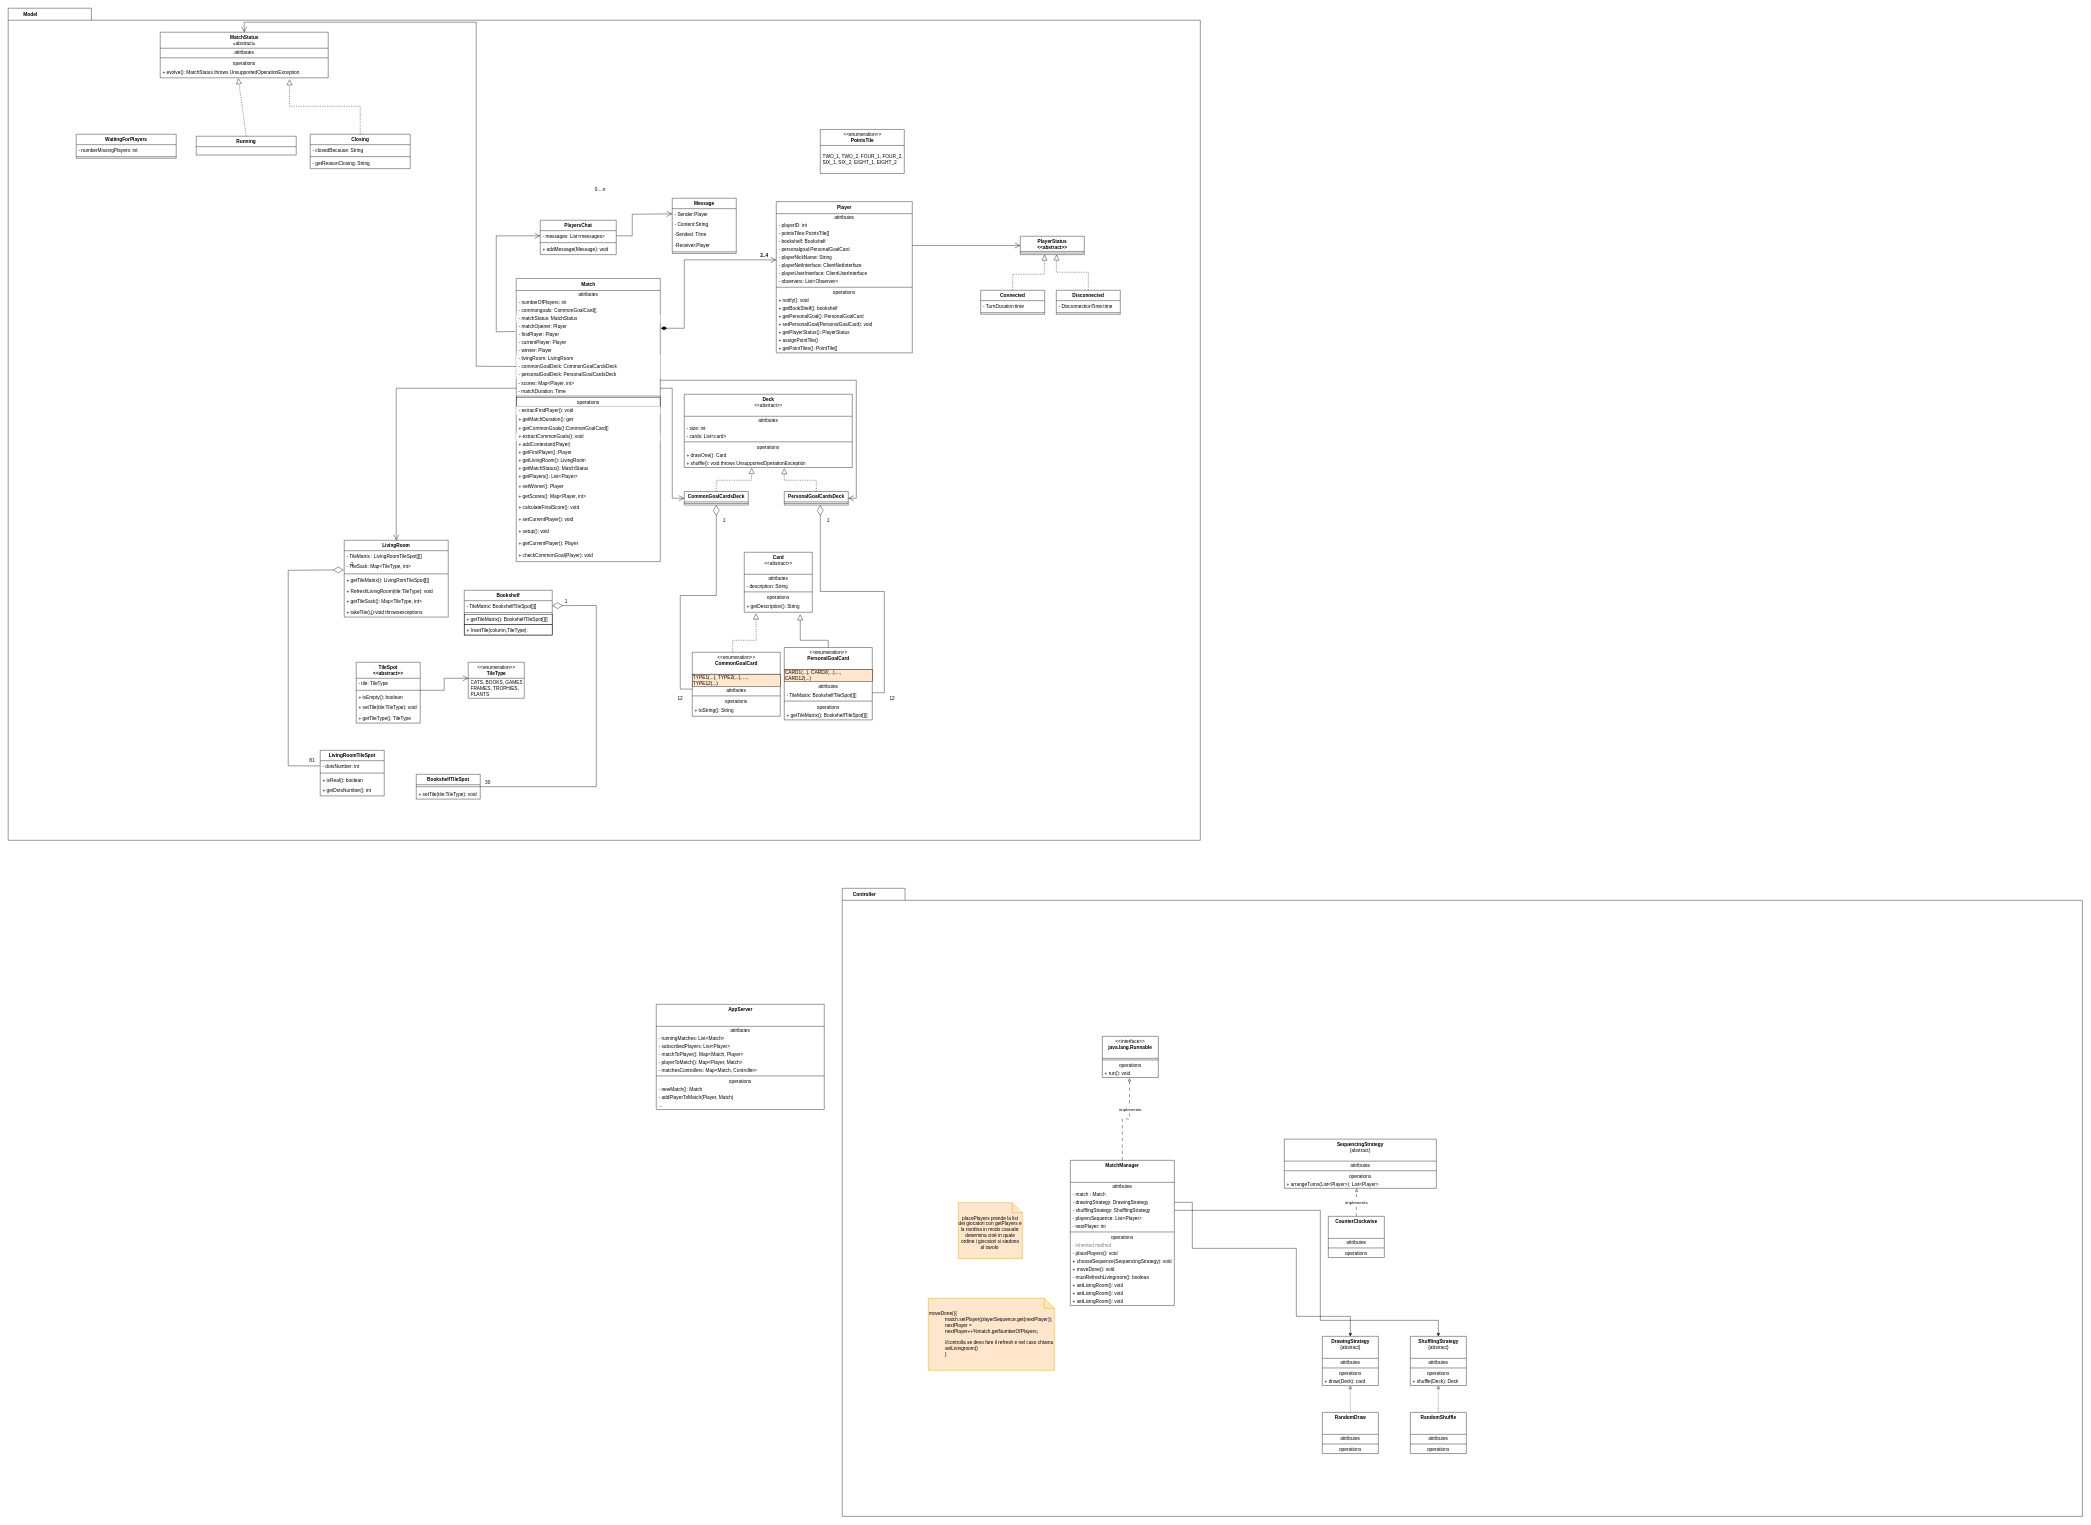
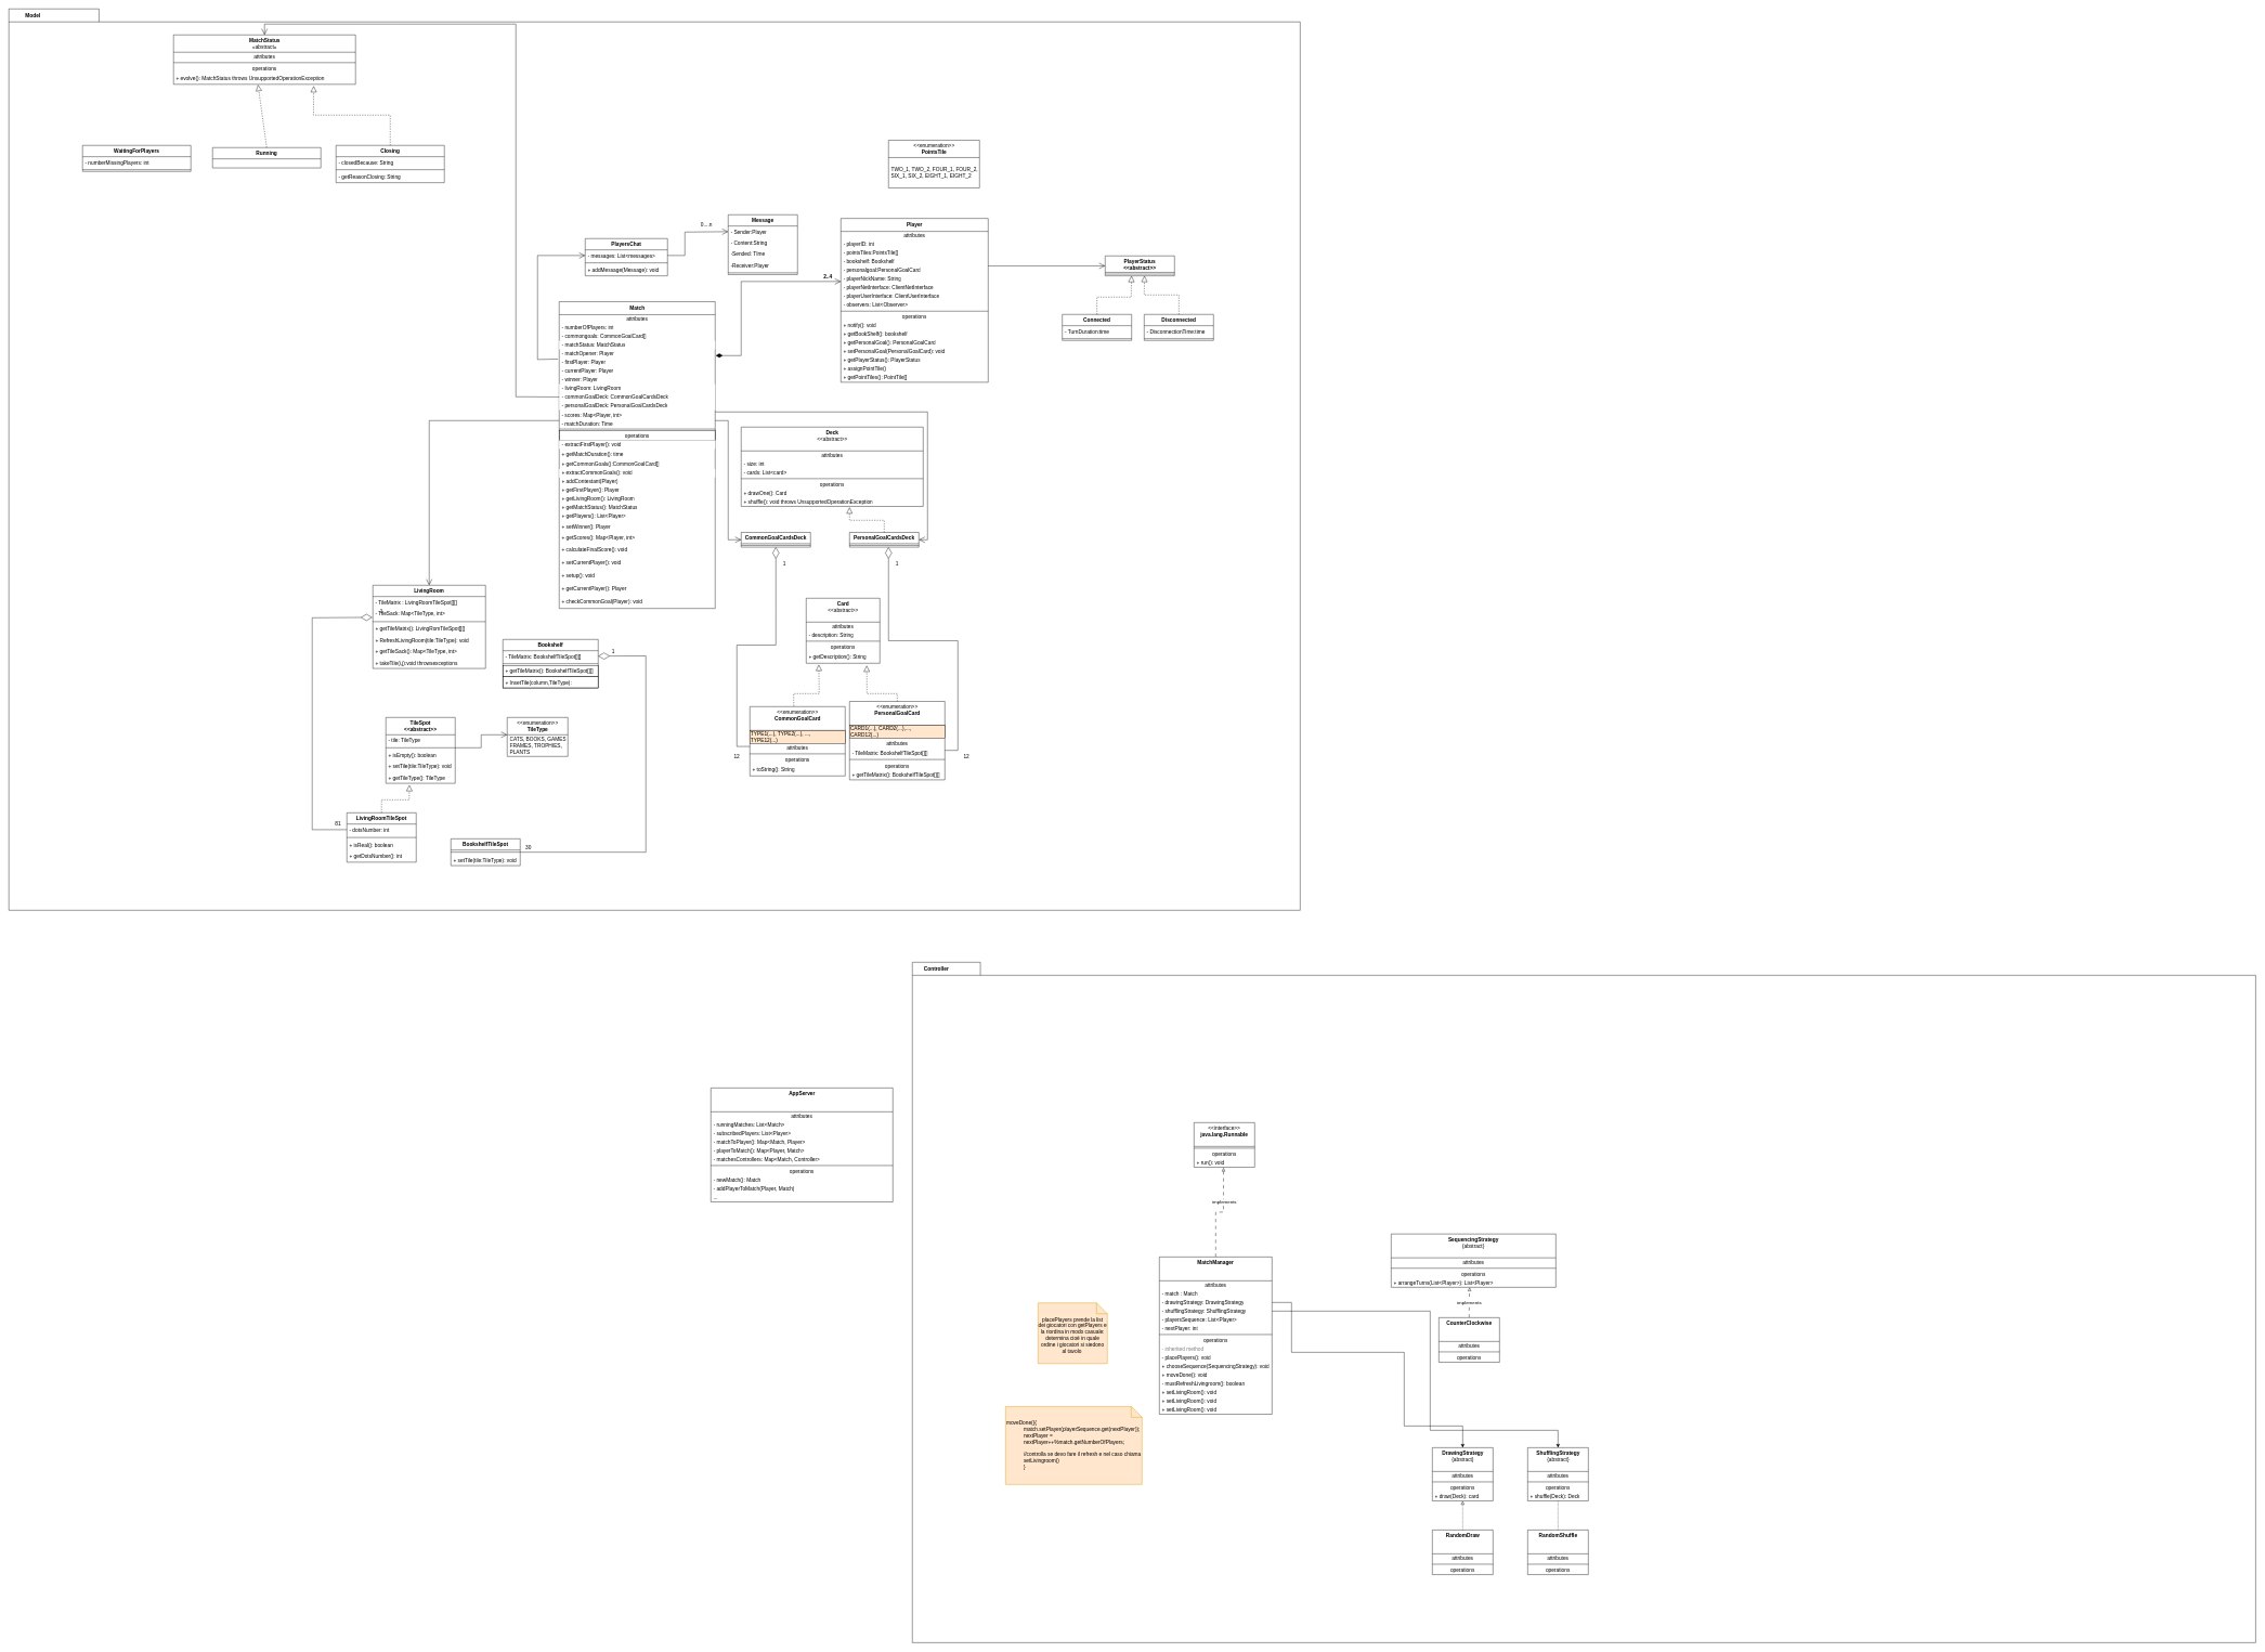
- <mxCell id="98" value="0....n" style="text;html=1;strokeColor=none;fillColor=none;align=center;verticalAlign=middle;whiteSpace=wrap;rounded=0;" vertex="1" parent="2"><mxGeometry x="1450" y="438.5" width="60" height="30" as="geometry" /></mxCell>
+ <mxCell id="98" value="0....n" style="text;html=1;strokeColor=none;fillColor=none;align=center;verticalAlign=middle;whiteSpace=wrap;rounded=0;" vertex="1" parent="2"><mxGeometry x="1580" y="483.5" width="60" height="30" as="geometry" /></mxCell>
- <mxCell id="117" value="+ getMatchDuration(): get" style="text;strokeColor=none;fillColor=none;align=left;verticalAlign=top;spacingLeft=4;spacingRight=4;overflow=hidden;rotatable=0;points=[[0,0.5],[1,0.5]];portConstraint=eastwest;" vertex="1" parent="100"><mxGeometry y="340" width="360" height="26" as="geometry" /></mxCell>
+ <mxCell id="117" value="+ getMatchDuration(): time" style="text;strokeColor=none;fillColor=none;align=left;verticalAlign=top;spacingLeft=4;spacingRight=4;overflow=hidden;rotatable=0;points=[[0,0.5],[1,0.5]];portConstraint=eastwest;" vertex="1" parent="100"><mxGeometry y="340" width="360" height="26" as="geometry" /></mxCell>
- <mxCell id="243" value="" style="endArrow=block;dashed=1;endFill=0;endSize=12;html=1;rounded=0;exitX=0.5;exitY=0;exitDx=0;exitDy=0;entryX=0.402;entryY=1.067;entryDx=0;entryDy=0;entryPerimeter=0;" edge="1" parent="1" source="173" target="69"><mxGeometry width="160" relative="1" as="geometry"><mxPoint x="2030" y="1260" as="sourcePoint" /><mxPoint x="2190" y="1260" as="targetPoint" /><Array as="points"><mxPoint x="1790" y="1200" /><mxPoint x="1878" y="1200" /></Array></mxGeometry></mxCell>
- <mxCell id="171" value="" style="endArrow=block;dashed=0;endFill=0;endSize=12;html=1;rounded=0;exitX=0.5;exitY=0;exitDx=0;exitDy=0;entryX=0.821;entryY=1.189;entryDx=0;entryDy=0;entryPerimeter=0;" edge="1" parent="1" source="164" target="184"><mxGeometry width="160" relative="1" as="geometry"><mxPoint x="2050" y="1598" as="sourcePoint" /><mxPoint x="1940" y="1548" as="targetPoint" /><Array as="points"><mxPoint x="2070" y="1600" /><mxPoint x="2000" y="1600" /><mxPoint x="2000" y="1570" /></Array></mxGeometry></mxCell>
+ <mxCell id="171" value="" style="endArrow=block;dashed=1;endFill=0;endSize=12;html=1;rounded=0;exitX=0.5;exitY=0;exitDx=0;exitDy=0;entryX=0.821;entryY=1.189;entryDx=0;entryDy=0;entryPerimeter=0;" edge="1" parent="1" source="164" target="184"><mxGeometry width="160" relative="1" as="geometry"><mxPoint x="2050" y="1598" as="sourcePoint" /><mxPoint x="1940" y="1548" as="targetPoint" /><Array as="points"><mxPoint x="2070" y="1600" /><mxPoint x="2000" y="1600" /><mxPoint x="2000" y="1570" /></Array></mxGeometry></mxCell>
+ <mxCell id="79" value="" style="endArrow=block;dashed=1;endFill=0;endSize=12;html=1;rounded=0;exitX=0.5;exitY=0;exitDx=0;exitDy=0;entryX=0.339;entryY=1.14;entryDx=0;entryDy=0;entryPerimeter=0;" edge="1" parent="2" source="9" target="8"><mxGeometry width="160" relative="1" as="geometry"><mxPoint x="910" y="1705" as="sourcePoint" /><mxPoint x="1070" y="1705" as="targetPoint" /><Array as="points"><mxPoint x="860" y="1825" /><mxPoint x="924" y="1825" /></Array></mxGeometry></mxCell>
- <mxCell id="205" style="edgeStyle=orthogonalEdgeStyle;rounded=0;orthogonalLoop=1;jettySize=auto;html=1;entryX=0.5;entryY=1;entryDx=0;entryDy=0;dashed=1;dashPattern=1 1;endArrow=block;endFill=0;" edge="1" parent="185" source="196" target="200"><mxGeometry relative="1" as="geometry" /></mxCell>
+ <mxCell id="205" style="edgeStyle=orthogonalEdgeStyle;rounded=0;orthogonalLoop=1;jettySize=auto;html=1;entryX=0.5;entryY=1;entryDx=0;entryDy=0;dashed=1;dashPattern=1 1;endArrow=none;endFill=0;" edge="1" parent="185" source="196" target="200"><mxGeometry relative="1" as="geometry" /></mxCell>
